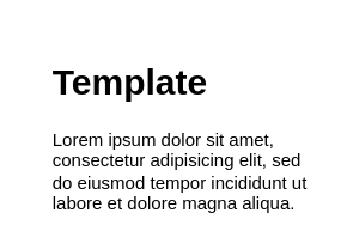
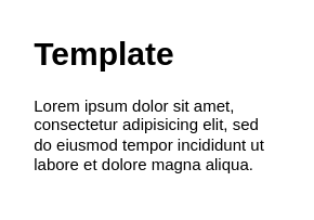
- <mxCell id="2" value="&lt;h1&gt;Template&lt;/h1&gt;&lt;p&gt;Lorem ipsum dolor sit amet, consectetur adipisicing elit, sed do eiusmod tempor incididunt ut labore et dolore magna aliqua.&lt;/p&gt;" style="text;html=1;strokeColor=none;fillColor=none;spacing=5;spacingTop=-20;whiteSpace=wrap;overflow=hidden;rounded=0;" vertex="1" parent="1"><mxGeometry x="30" y="35" width="190" height="120" as="geometry" /></mxCell>
+ <mxCell id="2" value="&lt;h1&gt;Template&lt;/h1&gt;&lt;p&gt;Lorem ipsum dolor sit amet, consectetur adipisicing elit, sed do eiusmod tempor incididunt ut labore et dolore magna aliqua.&lt;/p&gt;" style="text;html=1;strokeColor=none;fillColor=none;spacing=5;spacingTop=-20;whiteSpace=wrap;overflow=hidden;rounded=0;" vertex="1" parent="1"><mxGeometry x="20" y="20" width="190" height="120" as="geometry" /></mxCell>
